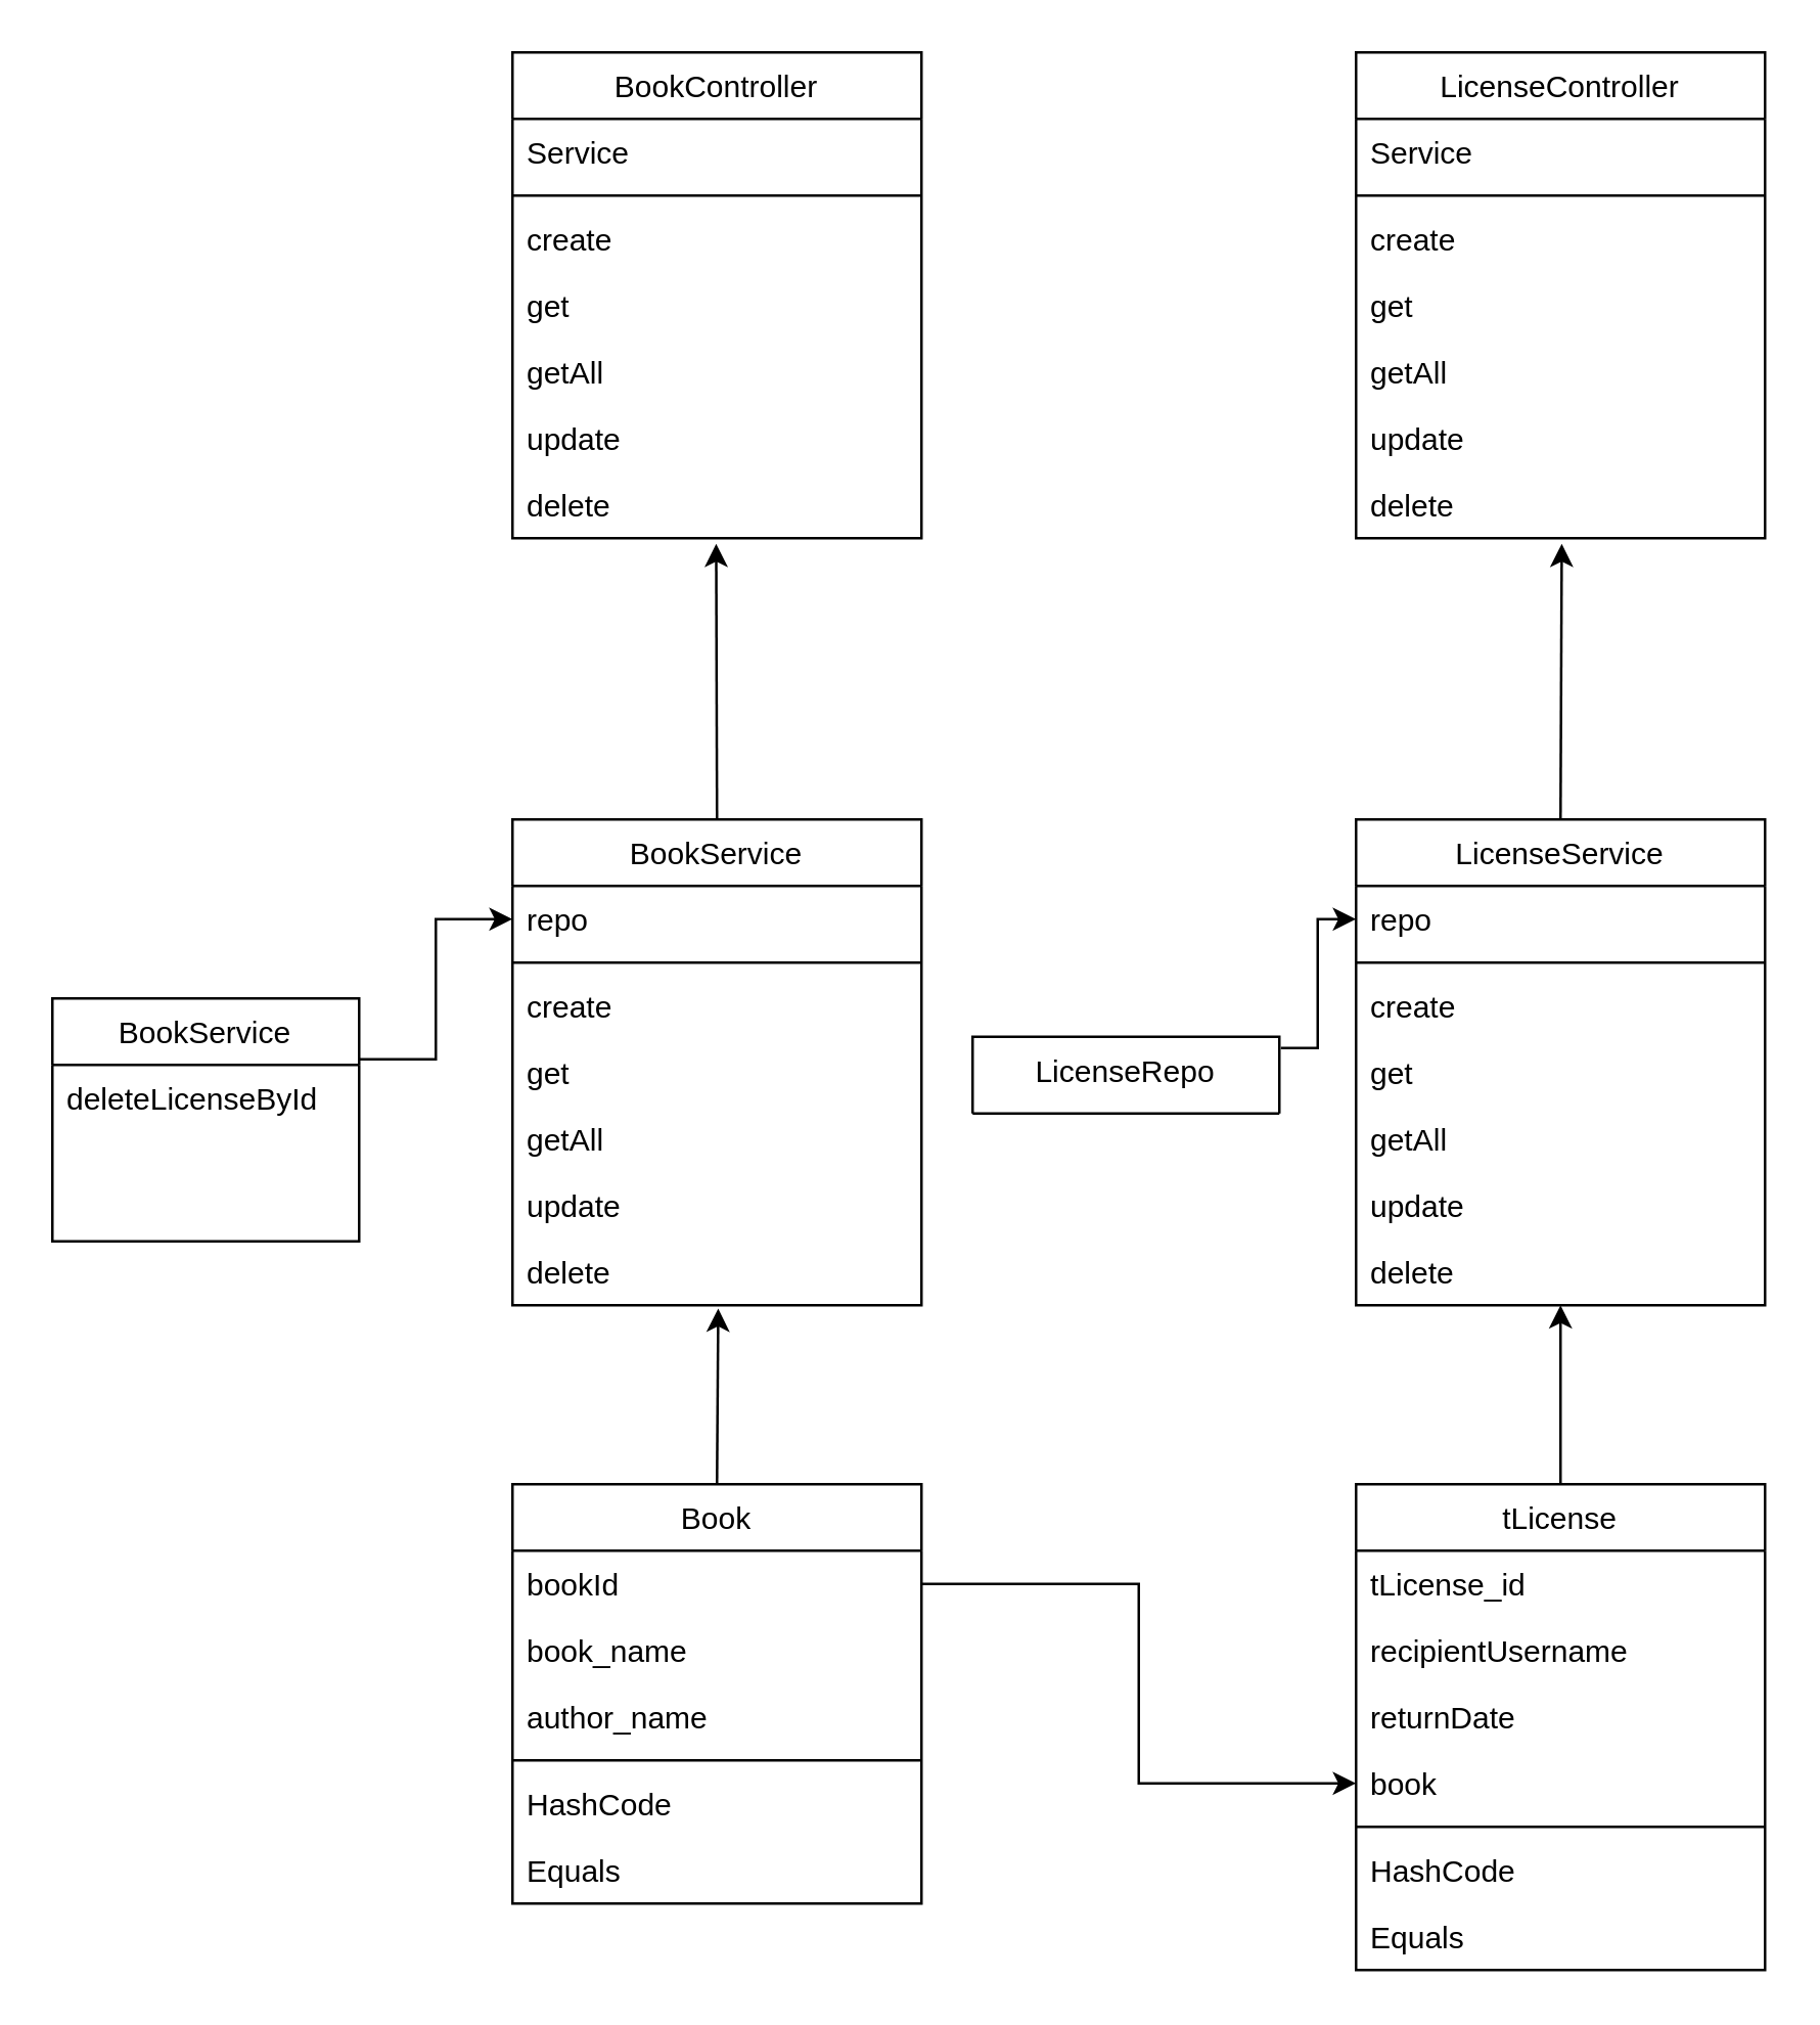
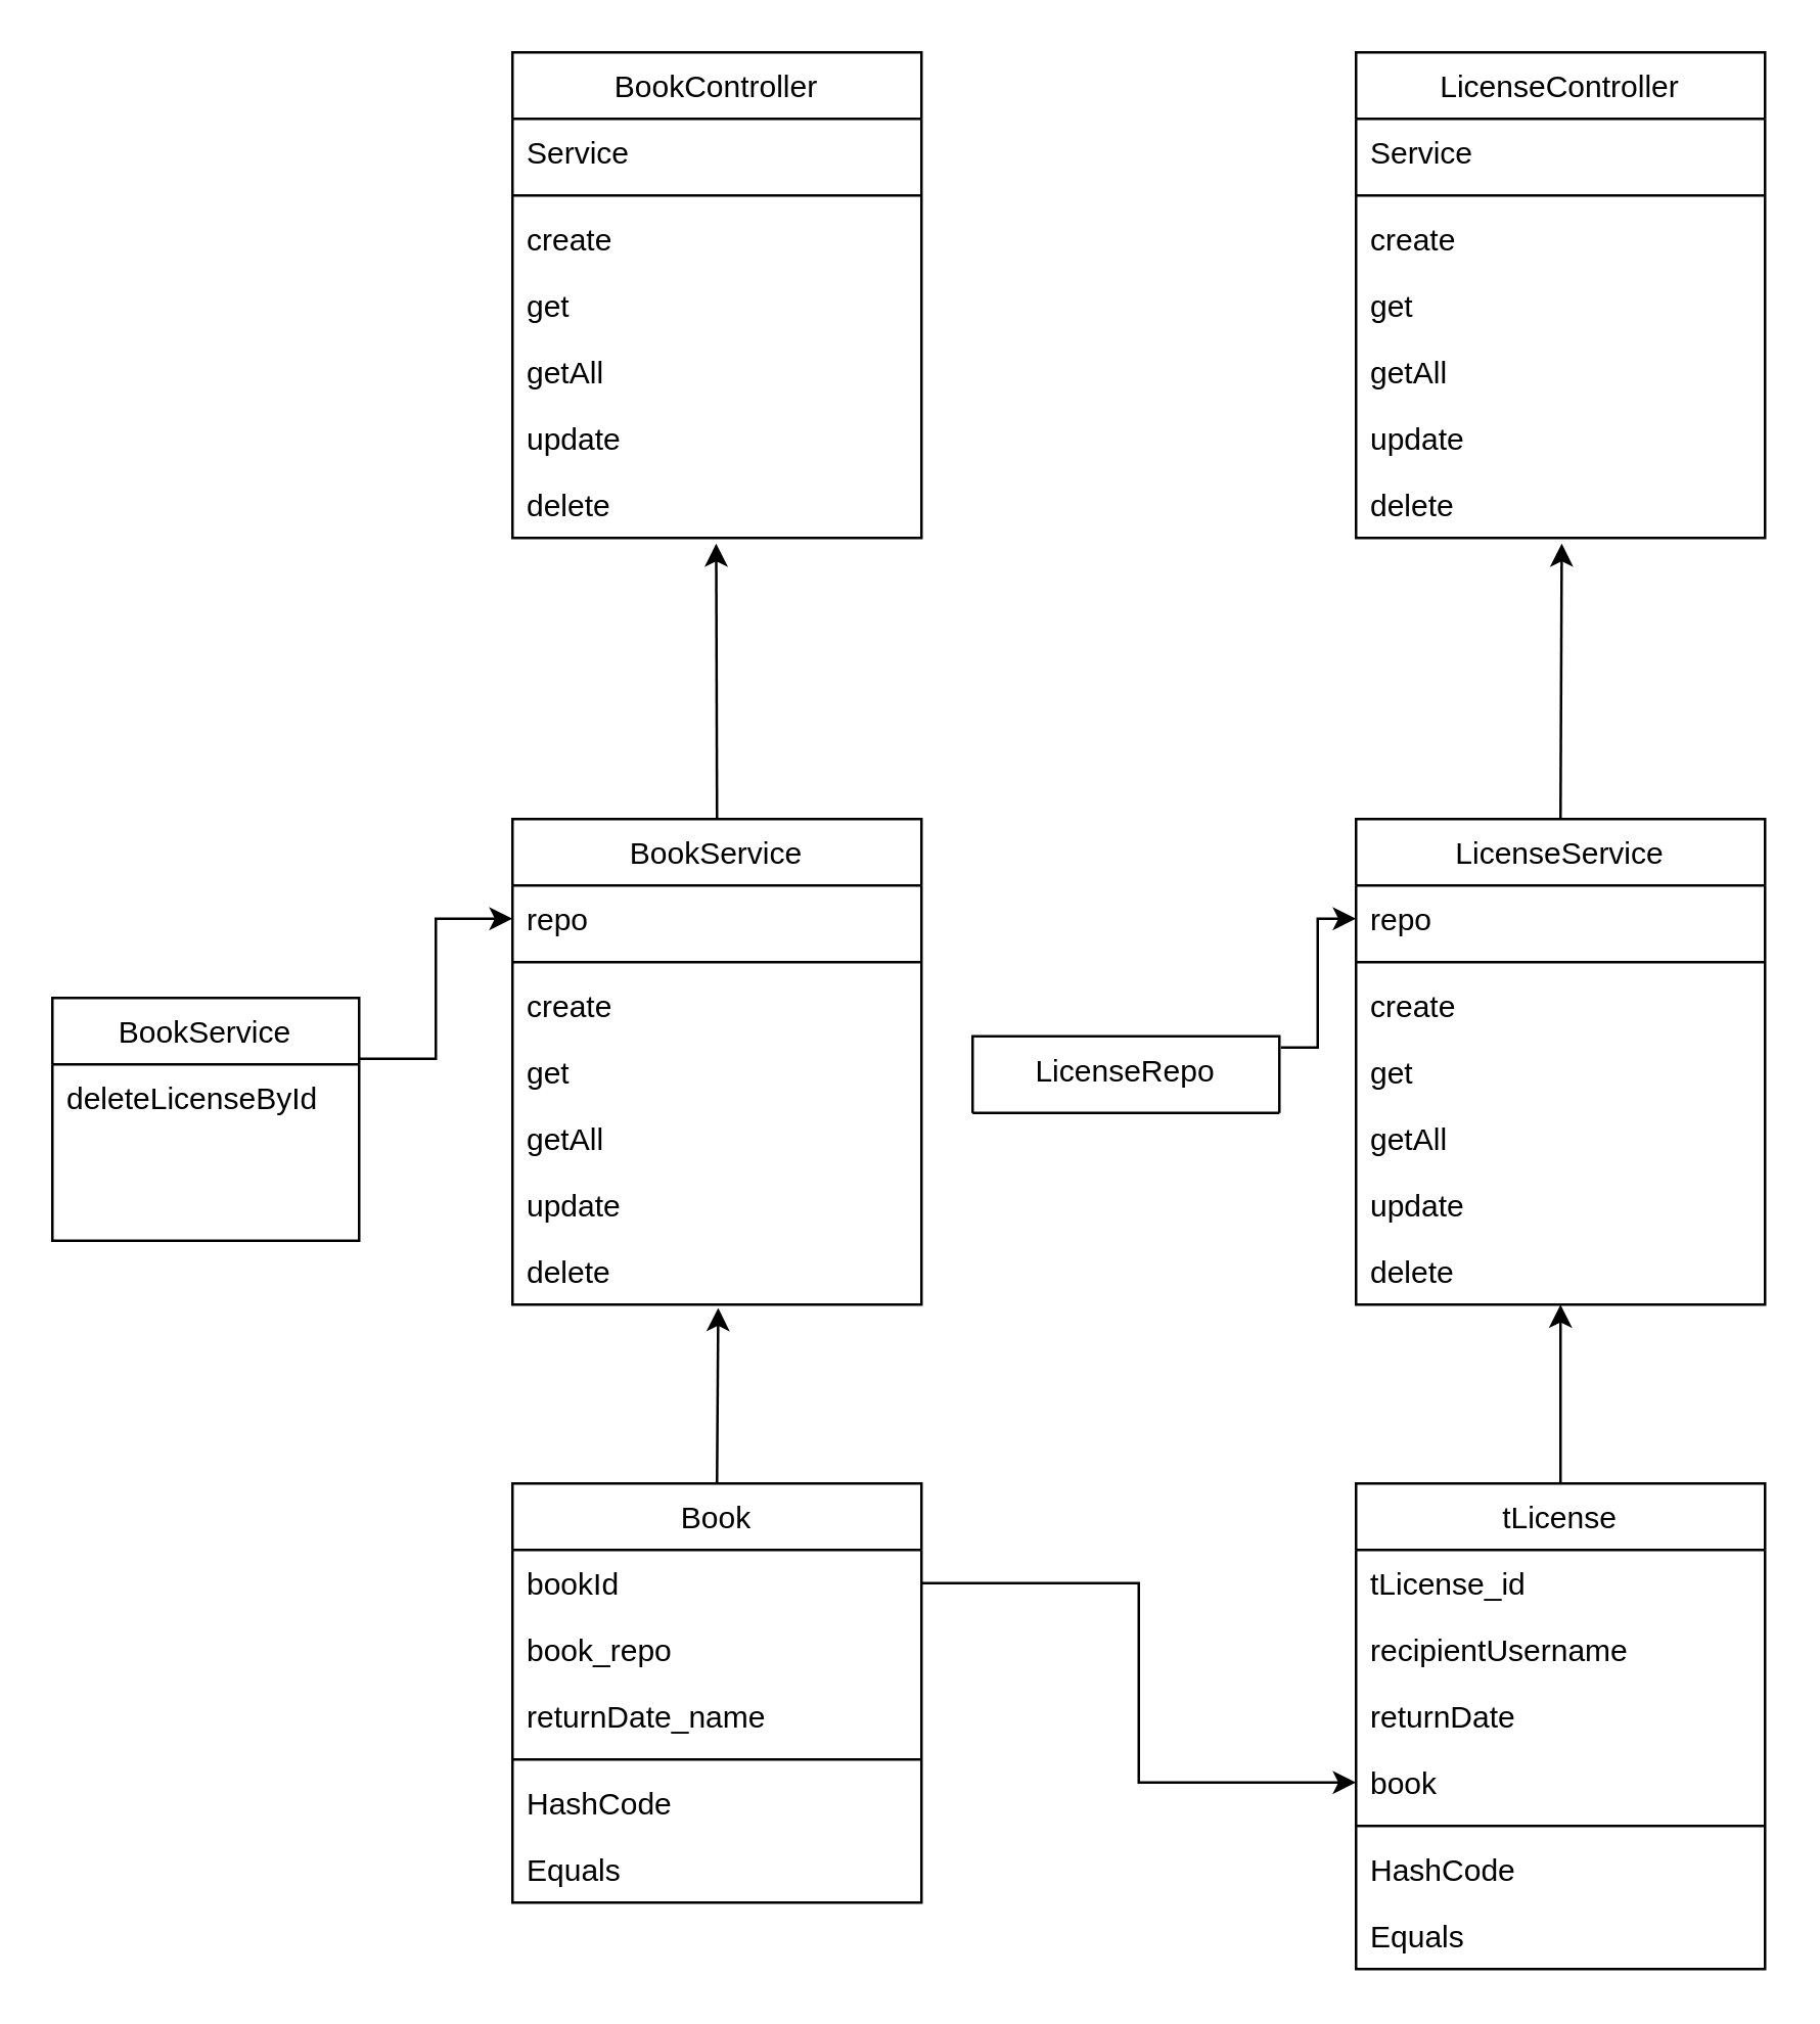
- <mxCell id="4" value="book_name" style="text;align=left;verticalAlign=top;spacingLeft=4;spacingRight=4;overflow=hidden;rotatable=0;points=[[0,0.5],[1,0.5]];portConstraint=eastwest;rounded=0;shadow=0;html=0;" vertex="1" parent="2"><mxGeometry y="52" width="160" height="26" as="geometry" /></mxCell>
+ <mxCell id="4" value="book_repo" style="text;align=left;verticalAlign=top;spacingLeft=4;spacingRight=4;overflow=hidden;rotatable=0;points=[[0,0.5],[1,0.5]];portConstraint=eastwest;rounded=0;shadow=0;html=0;" vertex="1" parent="2"><mxGeometry y="52" width="160" height="26" as="geometry" /></mxCell>
- <mxCell id="5" value="author_name" style="text;align=left;verticalAlign=top;spacingLeft=4;spacingRight=4;overflow=hidden;rotatable=0;points=[[0,0.5],[1,0.5]];portConstraint=eastwest;rounded=0;shadow=0;html=0;" vertex="1" parent="2"><mxGeometry y="78" width="160" height="26" as="geometry" /></mxCell>
+ <mxCell id="5" value="returnDate_name" style="text;align=left;verticalAlign=top;spacingLeft=4;spacingRight=4;overflow=hidden;rotatable=0;points=[[0,0.5],[1,0.5]];portConstraint=eastwest;rounded=0;shadow=0;html=0;" vertex="1" parent="2"><mxGeometry y="78" width="160" height="26" as="geometry" /></mxCell>
